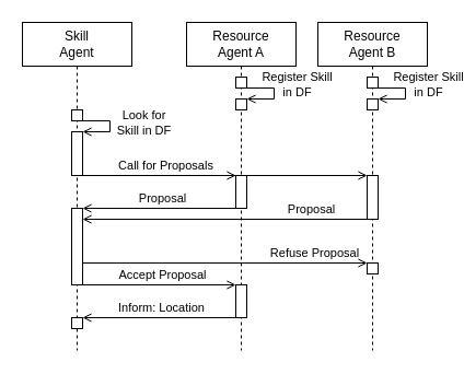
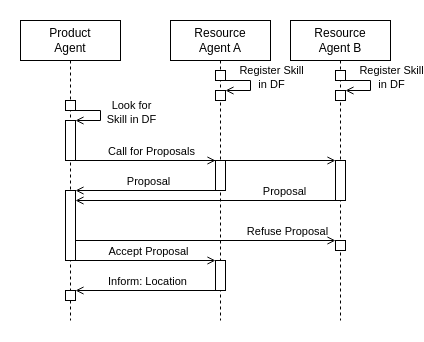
- <mxCell id="2" value="&lt;div style=&quot;&quot;&gt;&lt;font style=&quot;font-size: 12px;&quot;&gt;Skill&lt;/font&gt;&lt;/div&gt;&lt;div style=&quot;&quot;&gt;&lt;font style=&quot;font-size: 12px;&quot;&gt;Agent&lt;/font&gt;&lt;br&gt;&lt;/div&gt;" style="shape=umlLifeline;perimeter=lifelinePerimeter;whiteSpace=wrap;html=1;container=0;dropTarget=0;collapsible=0;recursiveResize=0;outlineConnect=0;portConstraint=eastwest;newEdgeStyle={&quot;edgeStyle&quot;:&quot;elbowEdgeStyle&quot;,&quot;elbow&quot;:&quot;vertical&quot;,&quot;curved&quot;:0,&quot;rounded&quot;:0};" parent="1" vertex="1"><mxGeometry x="20" y="20" width="100" height="300" as="geometry" /></mxCell>
+ <mxCell id="2" value="&lt;div style=&quot;&quot;&gt;&lt;font style=&quot;font-size: 12px;&quot;&gt;Product&lt;/font&gt;&lt;/div&gt;&lt;div style=&quot;&quot;&gt;&lt;font style=&quot;font-size: 12px;&quot;&gt;Agent&lt;/font&gt;&lt;br&gt;&lt;/div&gt;" style="shape=umlLifeline;perimeter=lifelinePerimeter;whiteSpace=wrap;html=1;container=0;dropTarget=0;collapsible=0;recursiveResize=0;outlineConnect=0;portConstraint=eastwest;newEdgeStyle={&quot;edgeStyle&quot;:&quot;elbowEdgeStyle&quot;,&quot;elbow&quot;:&quot;vertical&quot;,&quot;curved&quot;:0,&quot;rounded&quot;:0};" parent="1" vertex="1"><mxGeometry x="20" y="20" width="100" height="300" as="geometry" /></mxCell>
